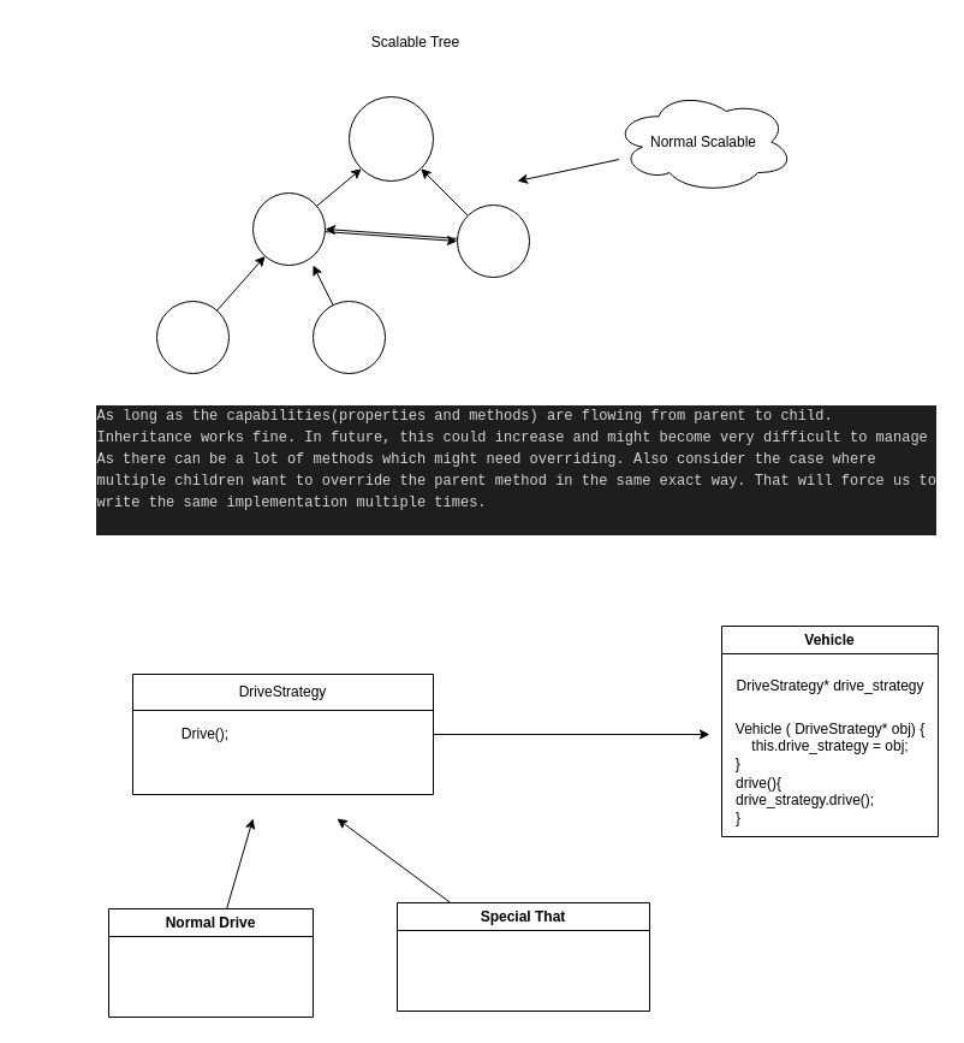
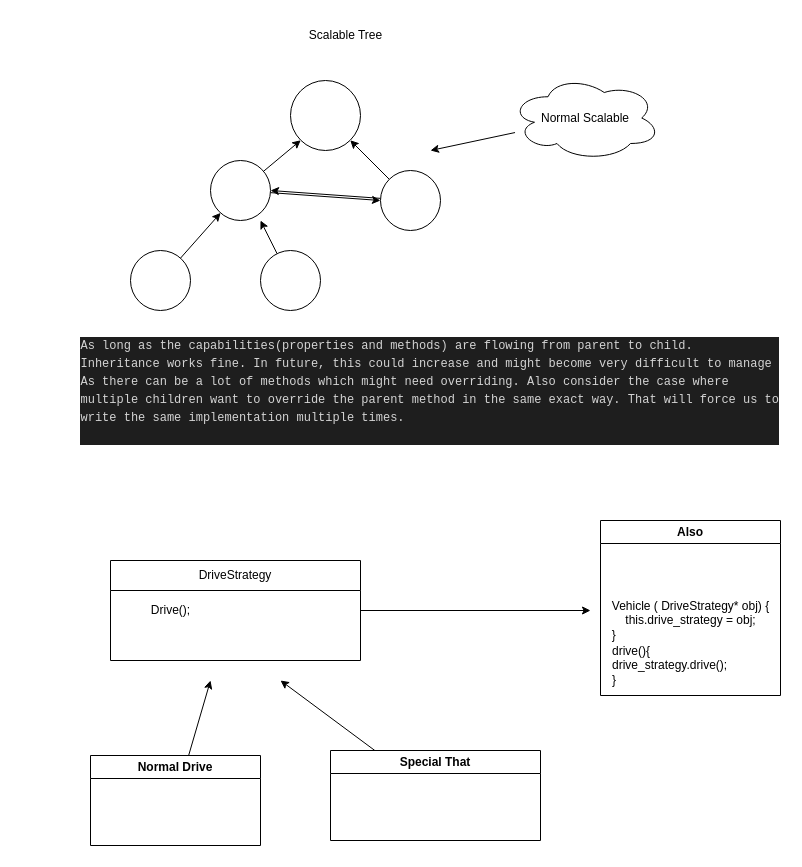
- <mxCell id="24" value="Vehicle" style="swimlane;whiteSpace=wrap;html=1;fontSize=12;" vertex="1" parent="1"><mxGeometry x="600" y="520" width="180" height="175" as="geometry" /></mxCell>
+ <mxCell id="24" value="Also" style="swimlane;whiteSpace=wrap;html=1;fontSize=12;" vertex="1" parent="1"><mxGeometry x="600" y="520" width="180" height="175" as="geometry" /></mxCell>
- <mxCell id="25" value="DriveStrategy* drive_strategy" style="text;html=1;align=center;verticalAlign=middle;resizable=0;points=[];autosize=1;strokeColor=none;fillColor=none;fontSize=12;" vertex="1" parent="24"><mxGeometry y="35" width="180" height="30" as="geometry" /></mxCell>
